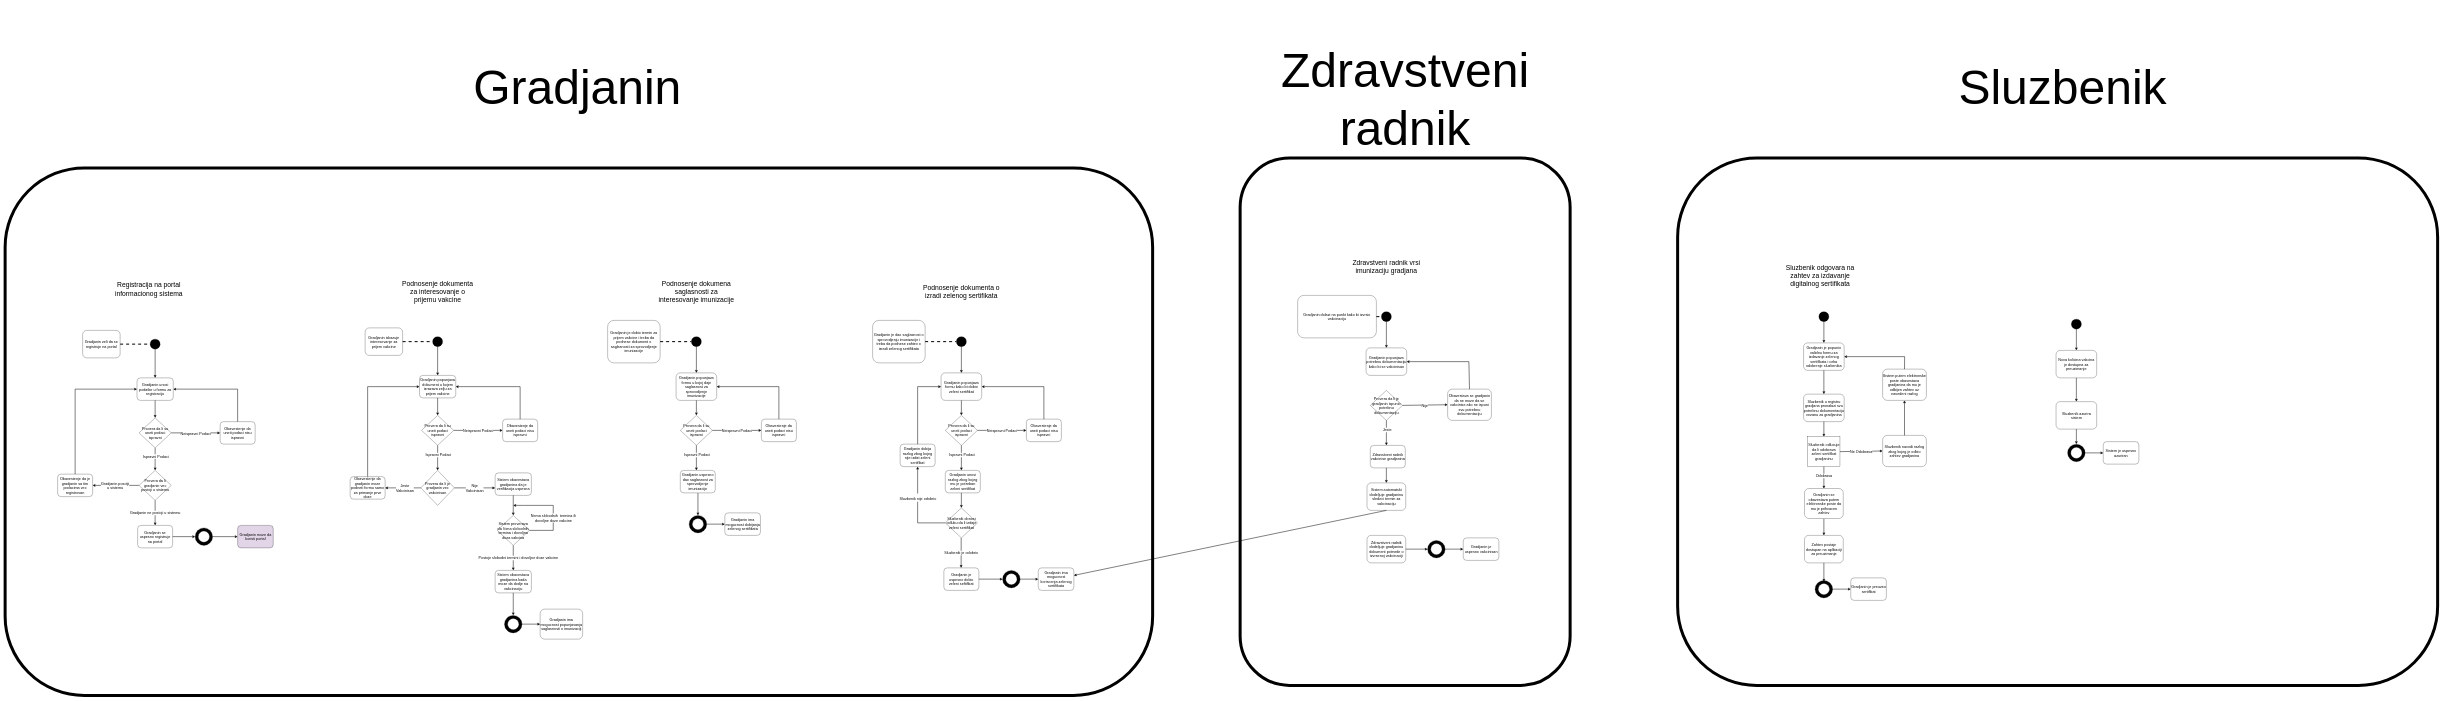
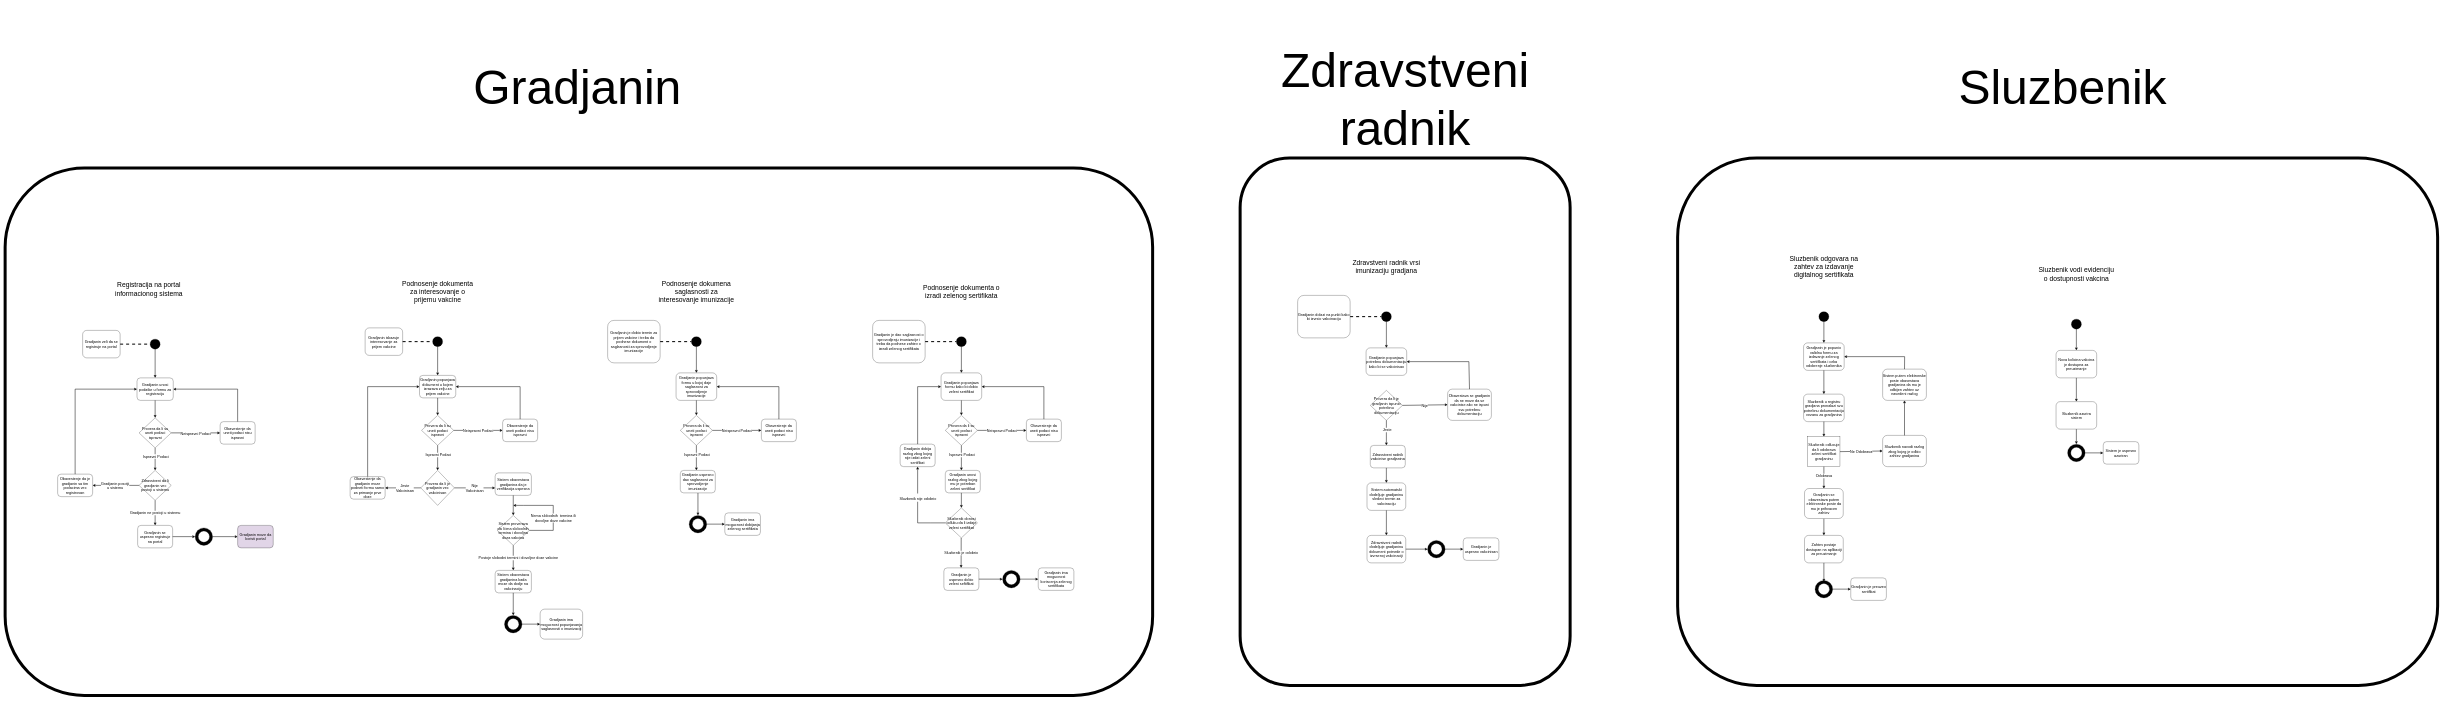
+ <mxCell id="162" value="&lt;font style=&quot;font-size: 27px&quot;&gt;Sluzbenik vodi evidenciju o dostupnosti vakcina &lt;/font&gt;" style="text;html=1;strokeColor=none;fillColor=none;align=center;verticalAlign=middle;whiteSpace=wrap;rounded=0;fontSize=15;" vertex="1" parent="1"><mxGeometry x="8150" y="1030" width="310" height="130" as="geometry" /></mxCell>
- <mxCell id="143" value="&lt;font style=&quot;font-size: 27px&quot;&gt;Sluzbenik odgovara na zahtev za izdavanje digitalnog sertifikata&lt;br&gt;&lt;/font&gt;" style="text;html=1;strokeColor=none;fillColor=none;align=center;verticalAlign=middle;whiteSpace=wrap;rounded=0;fontSize=15;" vertex="1" parent="1"><mxGeometry x="7125.01" y="1035" width="310" height="130" as="geometry" /></mxCell>
+ <mxCell id="143" value="&lt;font style=&quot;font-size: 27px&quot;&gt;Sluzbenik odgovara na zahtev za izdavanje digitalnog sertifikata&lt;br&gt;&lt;/font&gt;" style="text;html=1;strokeColor=none;fillColor=none;align=center;verticalAlign=middle;whiteSpace=wrap;rounded=0;fontSize=15;" vertex="1" parent="1"><mxGeometry x="7140.01" y="1000" width="310" height="130" as="geometry" /></mxCell>
- <mxCell id="113" value="Gradjanin dolazi na punkt kako bi izvrsio vakcinaciju" style="rounded=1;whiteSpace=wrap;html=1;fontSize=15;" vertex="1" parent="1"><mxGeometry x="5190" y="1180" width="315" height="170" as="geometry" /></mxCell>
+ <mxCell id="113" value="Gradjanin dolazi na punkt kako bi izvrsio vakcinaciju" style="rounded=1;whiteSpace=wrap;html=1;fontSize=15;" vertex="1" parent="1"><mxGeometry x="5190" y="1180" width="210" height="170" as="geometry" /></mxCell>
- <mxCell id="41" value="Provera da li gradjanin vec postoji u sistemu" style="rhombus;whiteSpace=wrap;html=1;fontSize=15;fillColor=#FFFFFF;" parent="1" vertex="1"><mxGeometry x="555.63" y="1880" width="128.75" height="120" as="geometry" /></mxCell>
+ <mxCell id="41" value="Zdravstveni da li gradjanin vec postoji u sistemu" style="rhombus;whiteSpace=wrap;html=1;fontSize=15;fillColor=#FFFFFF;" parent="1" vertex="1"><mxGeometry x="555.63" y="1880" width="128.75" height="120" as="geometry" /></mxCell>
- <mxCell id="135" value="" style="endArrow=classic;html=1;rounded=0;fontSize=192;strokeWidth=2;exitX=0.5;exitY=1;exitDx=0;exitDy=0;" edge="1" parent="1" source="134" target="104"><mxGeometry width="50" height="50" relative="1" as="geometry"><mxPoint x="5730" y="2040" as="sourcePoint" /><mxPoint x="5780" y="1990" as="targetPoint" /></mxGeometry></mxCell>
+ <mxCell id="135" value="" style="endArrow=classic;html=1;rounded=0;fontSize=192;strokeWidth=2;exitX=0.5;exitY=1;exitDx=0;exitDy=0;entryX=0.5;entryY=0;entryDx=0;entryDy=0;" edge="1" parent="1" source="134" target="128"><mxGeometry width="50" height="50" relative="1" as="geometry"><mxPoint x="5730" y="2040" as="sourcePoint" /><mxPoint x="5780" y="1990" as="targetPoint" /></mxGeometry></mxCell>
